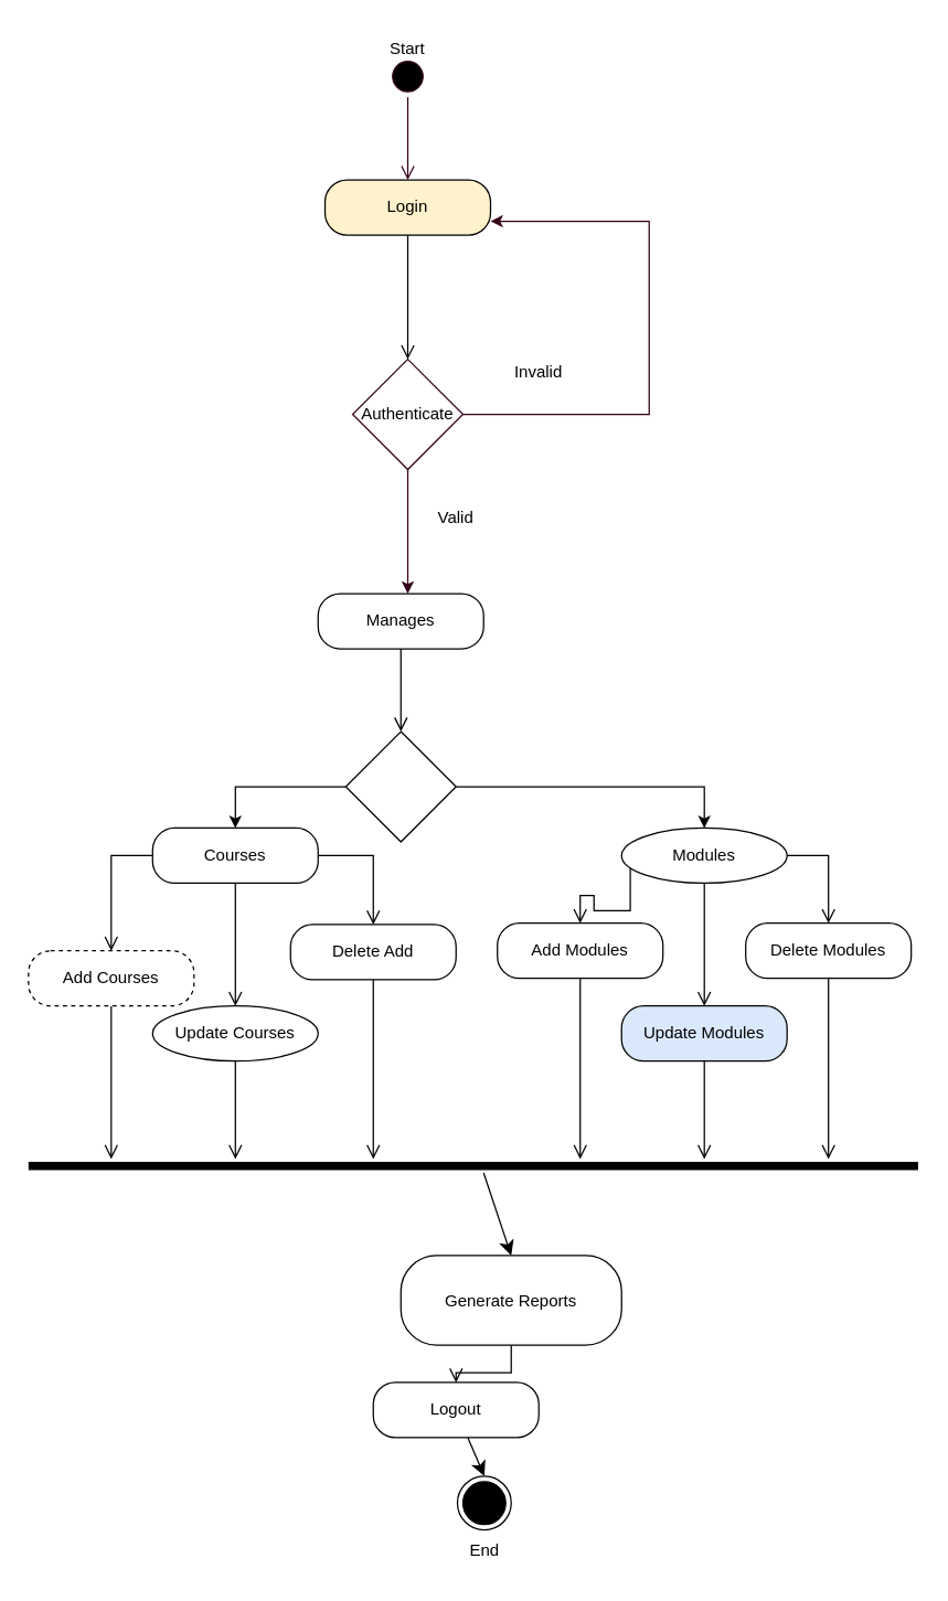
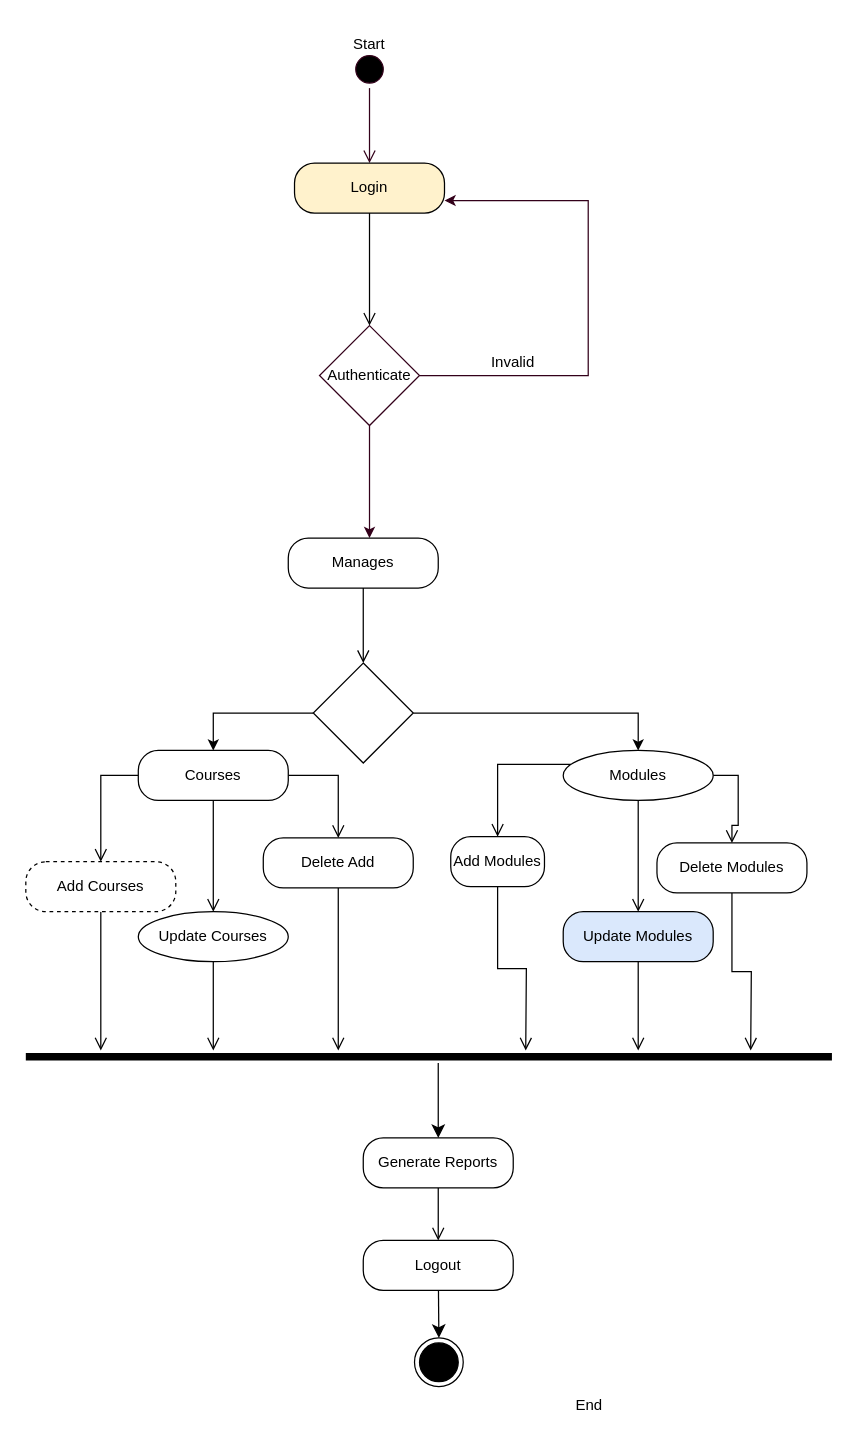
- <mxCell id="44" value="Invalid" style="text;html=1;strokeColor=none;fillColor=none;align=center;verticalAlign=middle;whiteSpace=wrap;rounded=0;fontFamily=Helvetica;fontSize=12;fontColor=#000000;" vertex="1" parent="1"><mxGeometry x="360" y="255" width="60" height="30" as="geometry" /></mxCell>
+ <mxCell id="44" value="Invalid" style="text;html=1;strokeColor=none;fillColor=none;align=center;verticalAlign=middle;whiteSpace=wrap;rounded=0;fontFamily=Helvetica;fontSize=12;fontColor=#000000;" vertex="1" parent="1"><mxGeometry x="380" y="275" width="60" height="30" as="geometry" /></mxCell>
- <mxCell id="45" value="Valid" style="text;html=1;strokeColor=none;fillColor=none;align=center;verticalAlign=middle;whiteSpace=wrap;rounded=0;fontFamily=Helvetica;fontSize=12;fontColor=#000000;" vertex="1" parent="1"><mxGeometry x="300" y="360" width="60" height="30" as="geometry" /></mxCell>
- <mxCell id="31" value="Add Modules" style="rounded=1;whiteSpace=wrap;html=1;arcSize=40;fontColor=#000000;fillColor=#FFFFFF;strokeColor=#000000;" vertex="1" parent="1"><mxGeometry x="360" y="669" width="120" height="40" as="geometry" /></mxCell>
+ <mxCell id="31" value="Add Modules" style="rounded=1;whiteSpace=wrap;html=1;arcSize=40;fontColor=#000000;fillColor=#FFFFFF;strokeColor=#000000;" vertex="1" parent="1"><mxGeometry x="360" y="669" width="75" height="40" as="geometry" /></mxCell>
- <mxCell id="35" value="Delete Modules" style="rounded=1;whiteSpace=wrap;html=1;arcSize=40;fontColor=#000000;fillColor=#FFFFFF;strokeColor=#000000;" vertex="1" parent="1"><mxGeometry x="540" y="669" width="120" height="40" as="geometry" /></mxCell>
+ <mxCell id="35" value="Delete Modules" style="rounded=1;whiteSpace=wrap;html=1;arcSize=40;fontColor=#000000;fillColor=#FFFFFF;strokeColor=#000000;" vertex="1" parent="1"><mxGeometry x="525" y="674" width="120" height="40" as="geometry" /></mxCell>
- <mxCell id="38" value="Generate Reports" style="rounded=1;whiteSpace=wrap;html=1;arcSize=40;fontColor=#000000;fillColor=#FFFFFF;strokeColor=#000000;" vertex="1" parent="1"><mxGeometry x="290" y="910" width="160" height="65" as="geometry" /></mxCell>
+ <mxCell id="38" value="Generate Reports" style="rounded=1;whiteSpace=wrap;html=1;arcSize=40;fontColor=#000000;fillColor=#FFFFFF;strokeColor=#000000;" vertex="1" parent="1"><mxGeometry x="290" y="910" width="120" height="40" as="geometry" /></mxCell>
- <mxCell id="40" value="Logout" style="rounded=1;whiteSpace=wrap;html=1;arcSize=40;fontColor=#000000;fillColor=#FFFFFF;strokeColor=#000000;" vertex="1" parent="1"><mxGeometry x="270" y="1002" width="120" height="40" as="geometry" /></mxCell>
+ <mxCell id="40" value="Logout" style="rounded=1;whiteSpace=wrap;html=1;arcSize=40;fontColor=#000000;fillColor=#FFFFFF;strokeColor=#000000;" vertex="1" parent="1"><mxGeometry x="290" y="992" width="120" height="40" as="geometry" /></mxCell>
- <mxCell id="47" value="End" style="text;html=1;strokeColor=none;fillColor=none;align=center;verticalAlign=middle;whiteSpace=wrap;rounded=0;fontFamily=Helvetica;fontSize=12;fontColor=#000000;" vertex="1" parent="1"><mxGeometry x="320.5" y="1109" width="60" height="30" as="geometry" /></mxCell>
+ <mxCell id="47" value="End" style="text;html=1;strokeColor=none;fillColor=none;align=center;verticalAlign=middle;whiteSpace=wrap;rounded=0;fontFamily=Helvetica;fontSize=12;fontColor=#000000;" vertex="1" parent="1"><mxGeometry x="440.5" y="1109" width="60" height="30" as="geometry" /></mxCell>
